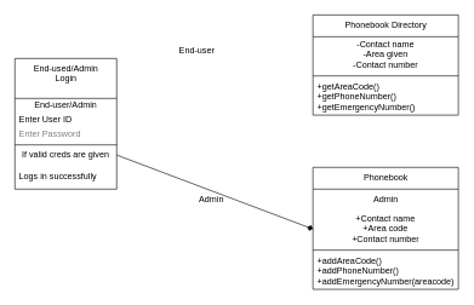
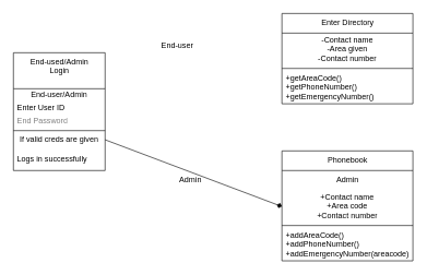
- <mxCell id="9" value="Phonebook Directory&lt;br&gt;" style="swimlane;fontStyle=0;align=center;verticalAlign=top;childLayout=stackLayout;horizontal=1;startSize=30;horizontalStack=0;resizeParent=1;resizeParentMax=0;resizeLast=0;collapsible=0;marginBottom=0;html=1;" vertex="1" parent="1"><mxGeometry x="430" y="20" width="200" height="138" as="geometry" /></mxCell>
+ <mxCell id="9" value="Enter Directory&lt;br&gt;" style="swimlane;fontStyle=0;align=center;verticalAlign=top;childLayout=stackLayout;horizontal=1;startSize=30;horizontalStack=0;resizeParent=1;resizeParentMax=0;resizeLast=0;collapsible=0;marginBottom=0;html=1;" vertex="1" parent="1"><mxGeometry x="430" y="20" width="200" height="138" as="geometry" /></mxCell>
- <mxCell id="5" value="Enter Password" style="text;html=1;strokeColor=none;fillColor=none;align=left;verticalAlign=middle;spacingLeft=4;spacingRight=4;overflow=hidden;rotatable=0;points=[[0,0.5],[1,0.5]];portConstraint=eastwest;fontColor=#808080;" vertex="1" parent="2"><mxGeometry y="95" width="140" height="20" as="geometry" /></mxCell>
+ <mxCell id="5" value="End Password" style="text;html=1;strokeColor=none;fillColor=none;align=left;verticalAlign=middle;spacingLeft=4;spacingRight=4;overflow=hidden;rotatable=0;points=[[0,0.5],[1,0.5]];portConstraint=eastwest;fontColor=#808080;" vertex="1" parent="2"><mxGeometry y="95" width="140" height="20" as="geometry" /></mxCell>
